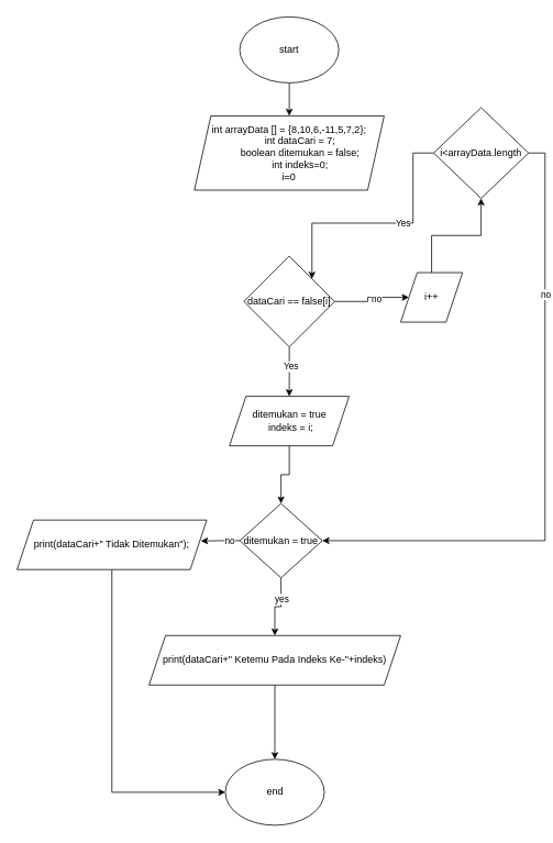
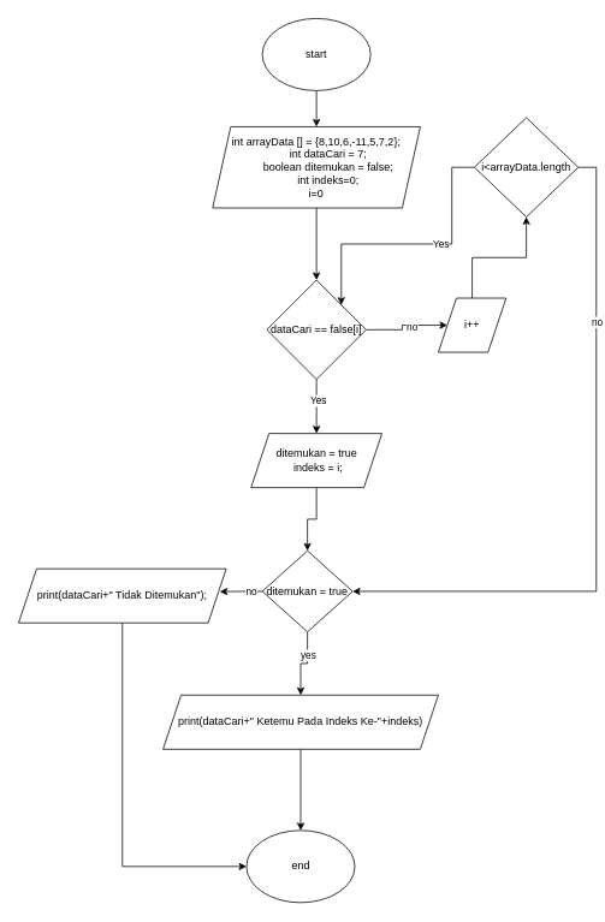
+ <mxCell id="4" style="edgeStyle=orthogonalEdgeStyle;rounded=0;orthogonalLoop=1;jettySize=auto;html=1;exitX=0.5;exitY=1;exitDx=0;exitDy=0;entryX=0.5;entryY=0;entryDx=0;entryDy=0;" edge="1" parent="1" source="5" target="10"><mxGeometry relative="1" as="geometry" /></mxCell>
